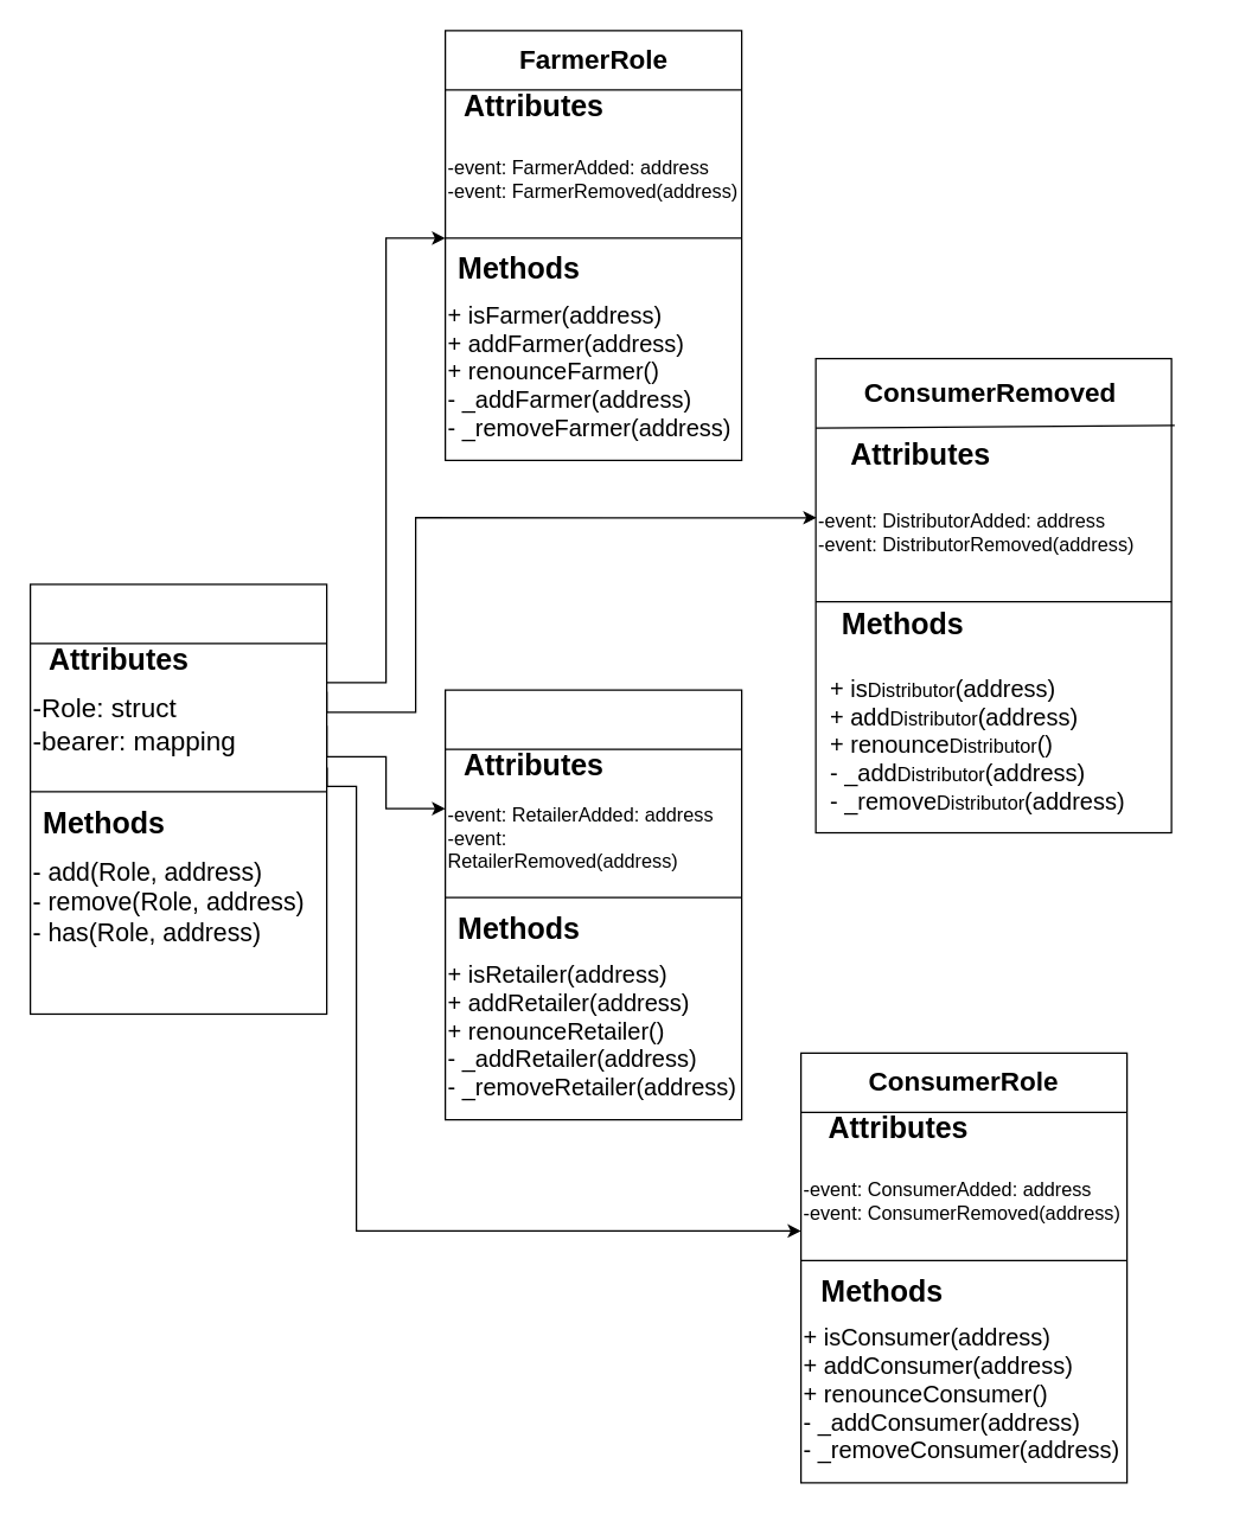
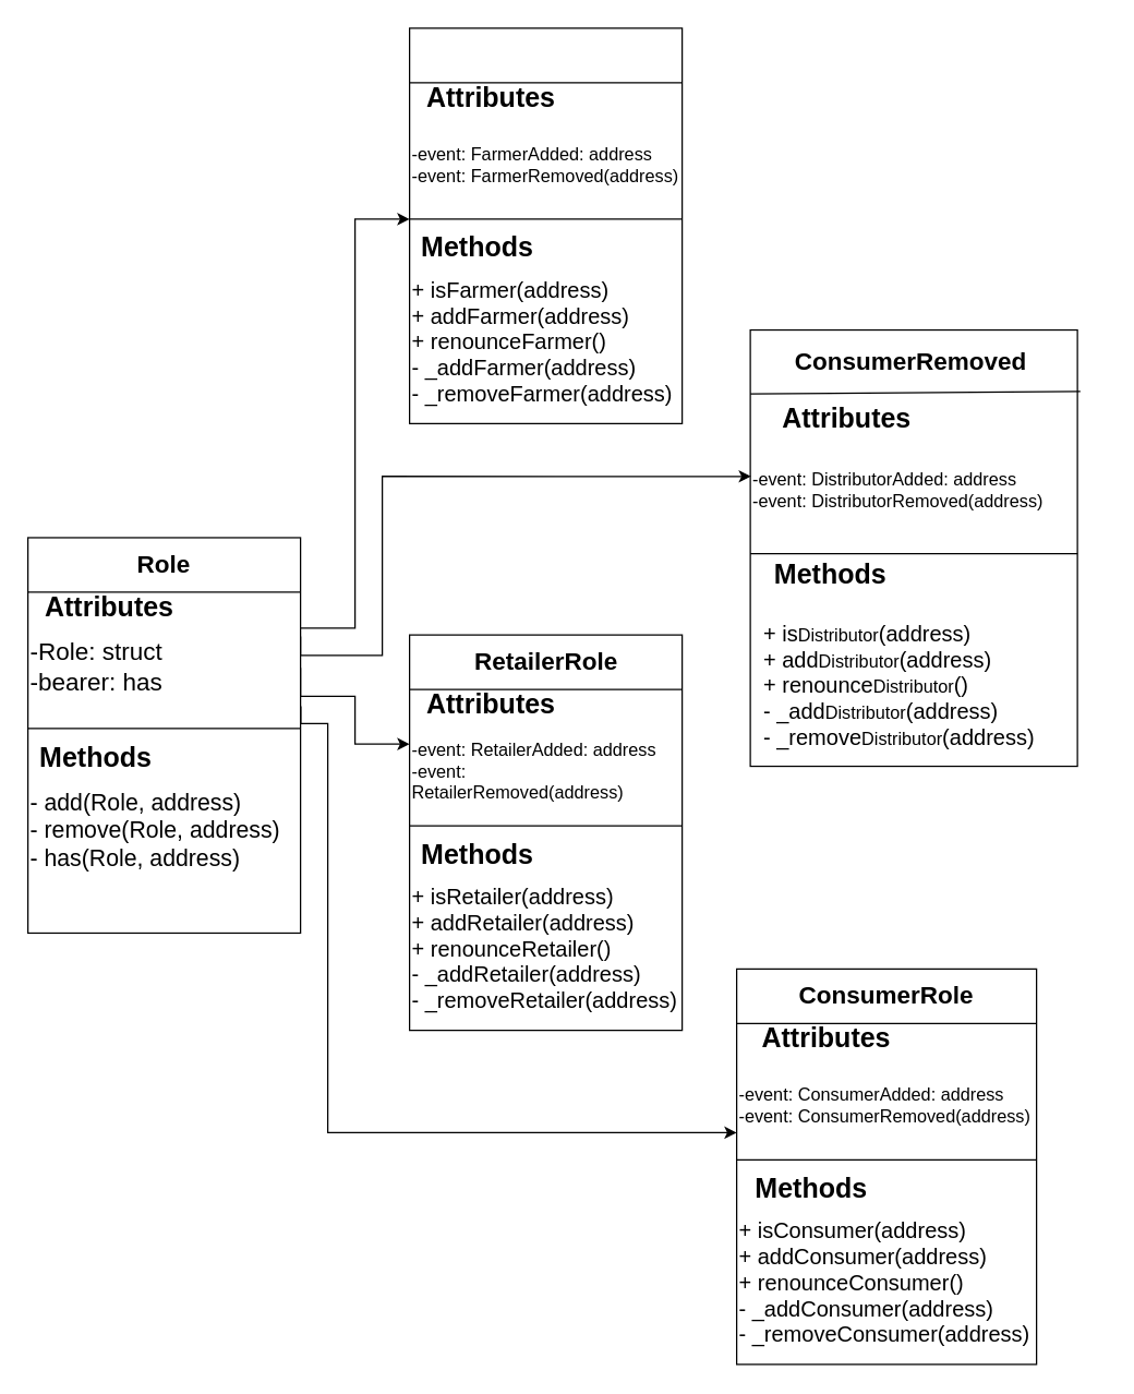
- <mxCell id="15" value="FarmerRole" style="text;html=1;strokeColor=none;fillColor=none;align=center;verticalAlign=middle;whiteSpace=wrap;rounded=0;fontSize=18;fontStyle=1" vertex="1" parent="12"><mxGeometry x="37.5" width="125" height="40" as="geometry" /></mxCell>
+ <mxCell id="5" value="Role" style="text;html=1;strokeColor=none;fillColor=none;align=center;verticalAlign=middle;whiteSpace=wrap;rounded=0;fontSize=18;fontStyle=1" vertex="1" parent="2"><mxGeometry x="65" width="70" height="40" as="geometry" /></mxCell>
+ <mxCell id="36" value="RetailerRole" style="text;html=1;strokeColor=none;fillColor=none;align=center;verticalAlign=middle;whiteSpace=wrap;rounded=0;fontSize=18;fontStyle=1" vertex="1" parent="33"><mxGeometry x="37.5" width="125" height="40" as="geometry" /></mxCell>
- <mxCell id="6" value="-Role: struct&lt;br&gt;-bearer: mapping" style="text;html=1;strokeColor=none;fillColor=none;align=left;verticalAlign=middle;whiteSpace=wrap;rounded=0;fontSize=18;" vertex="1" parent="2"><mxGeometry y="70" width="190" height="50" as="geometry" /></mxCell>
+ <mxCell id="6" value="-Role: struct&lt;br&gt;-bearer: has" style="text;html=1;strokeColor=none;fillColor=none;align=left;verticalAlign=middle;whiteSpace=wrap;rounded=0;fontSize=18;" vertex="1" parent="2"><mxGeometry y="70" width="190" height="50" as="geometry" /></mxCell>
